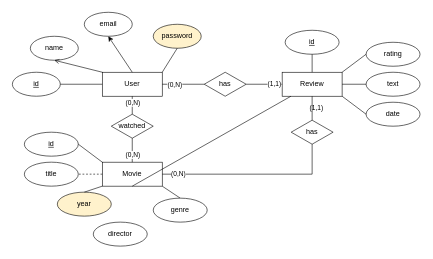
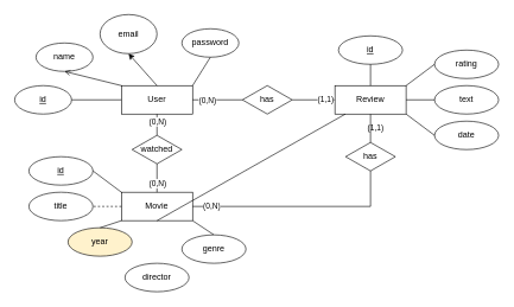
- <mxCell id="21" value="email" style="ellipse;whiteSpace=wrap;html=1;align=center;" vertex="1" parent="1"><mxGeometry x="140" y="20" width="80" height="40" as="geometry" /></mxCell>
+ <mxCell id="21" value="email" style="ellipse;whiteSpace=wrap;html=1;align=center;" vertex="1" parent="1"><mxGeometry x="140" y="20" width="80" height="55" as="geometry" /></mxCell>
- <mxCell id="22" value="password" style="ellipse;whiteSpace=wrap;html=1;align=center;fillColor=#fff2cc;" vertex="1" parent="1"><mxGeometry x="255" y="40" width="80" height="40" as="geometry" /></mxCell>
+ <mxCell id="22" value="password" style="ellipse;whiteSpace=wrap;html=1;align=center;" vertex="1" parent="1"><mxGeometry x="255" y="40" width="80" height="40" as="geometry" /></mxCell>
- <mxCell id="24" value="director" style="ellipse;whiteSpace=wrap;html=1;align=center;" vertex="1" parent="1"><mxGeometry x="155" y="370" width="90" height="40" as="geometry" /></mxCell>
+ <mxCell id="24" value="director" style="ellipse;whiteSpace=wrap;html=1;align=center;" vertex="1" parent="1"><mxGeometry x="175" y="370" width="90" height="40" as="geometry" /></mxCell>
